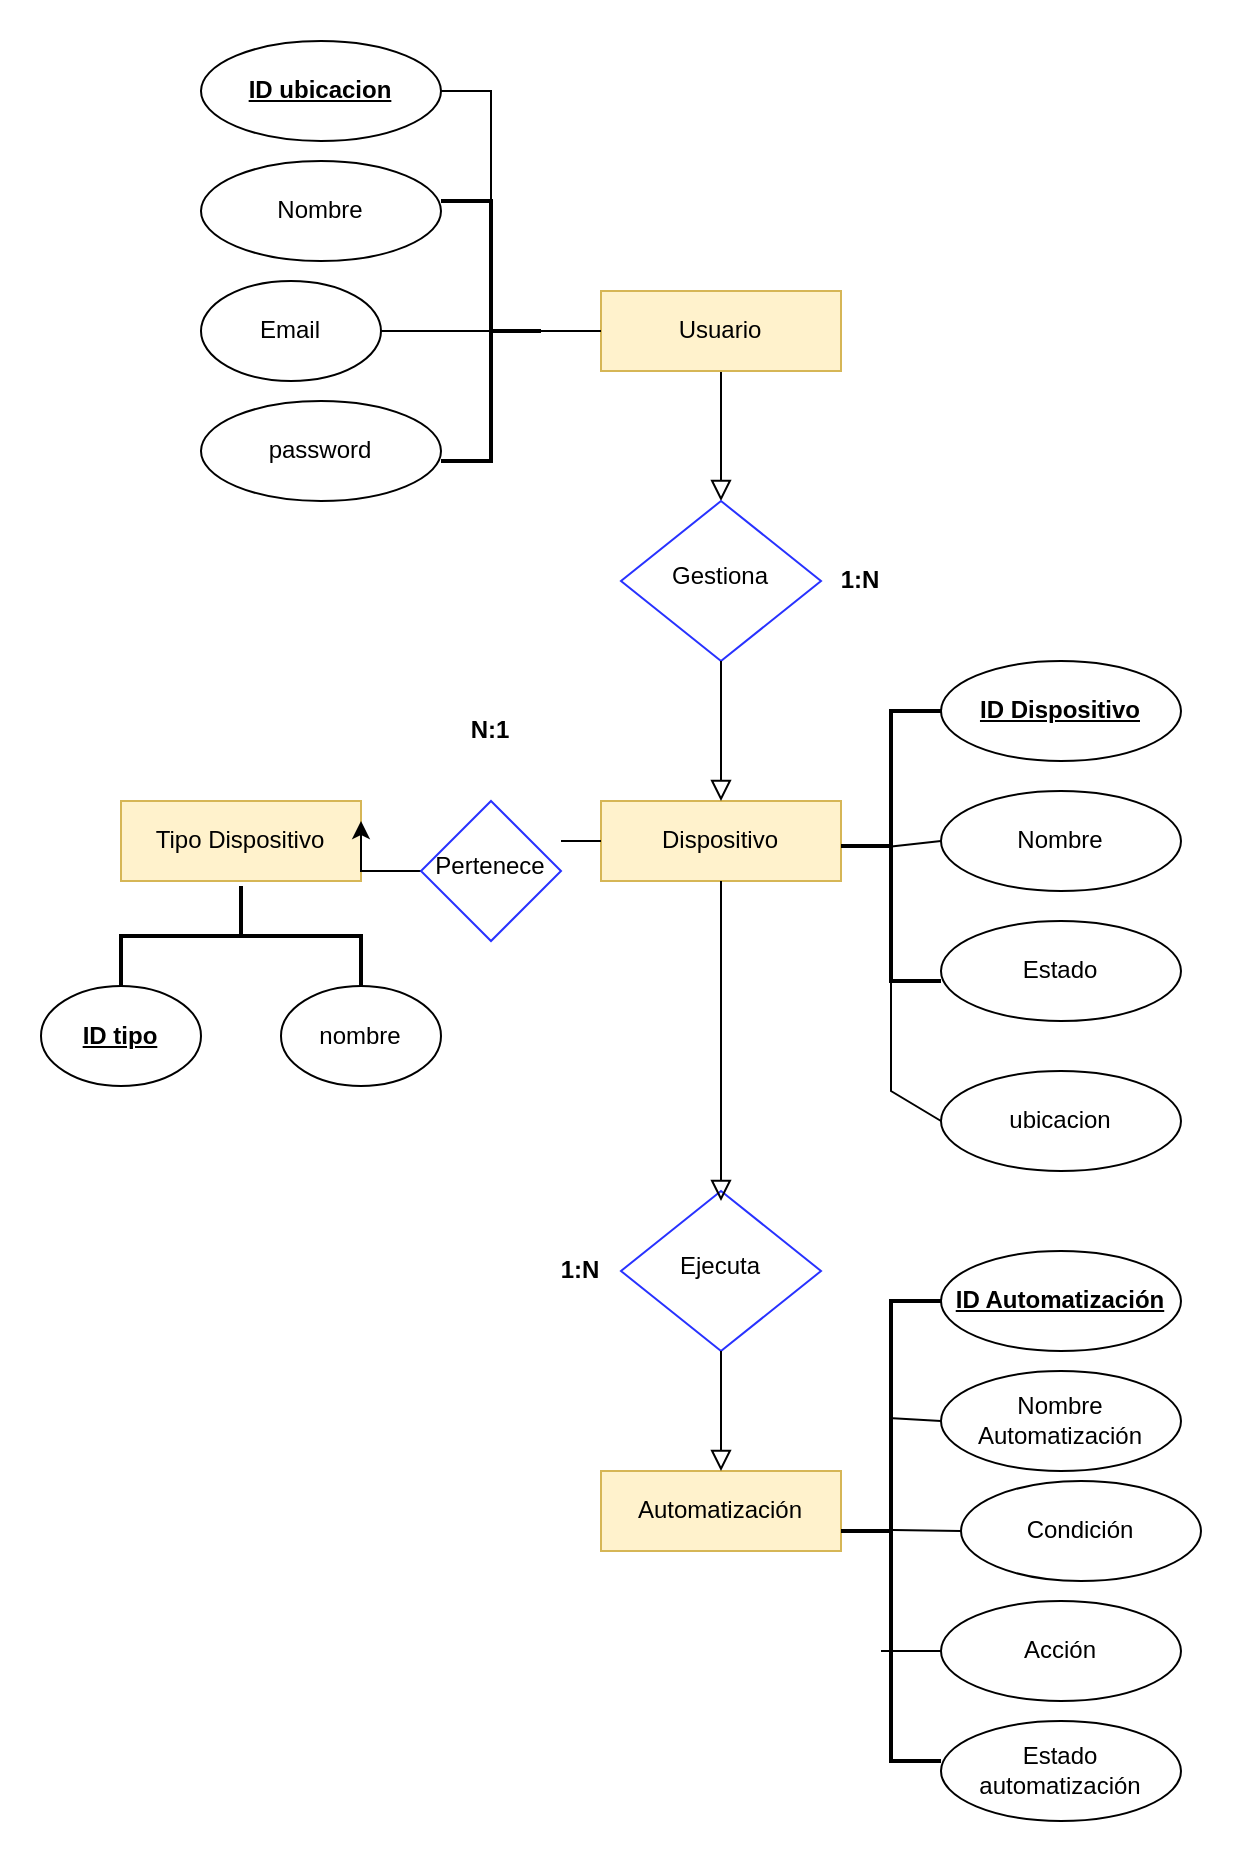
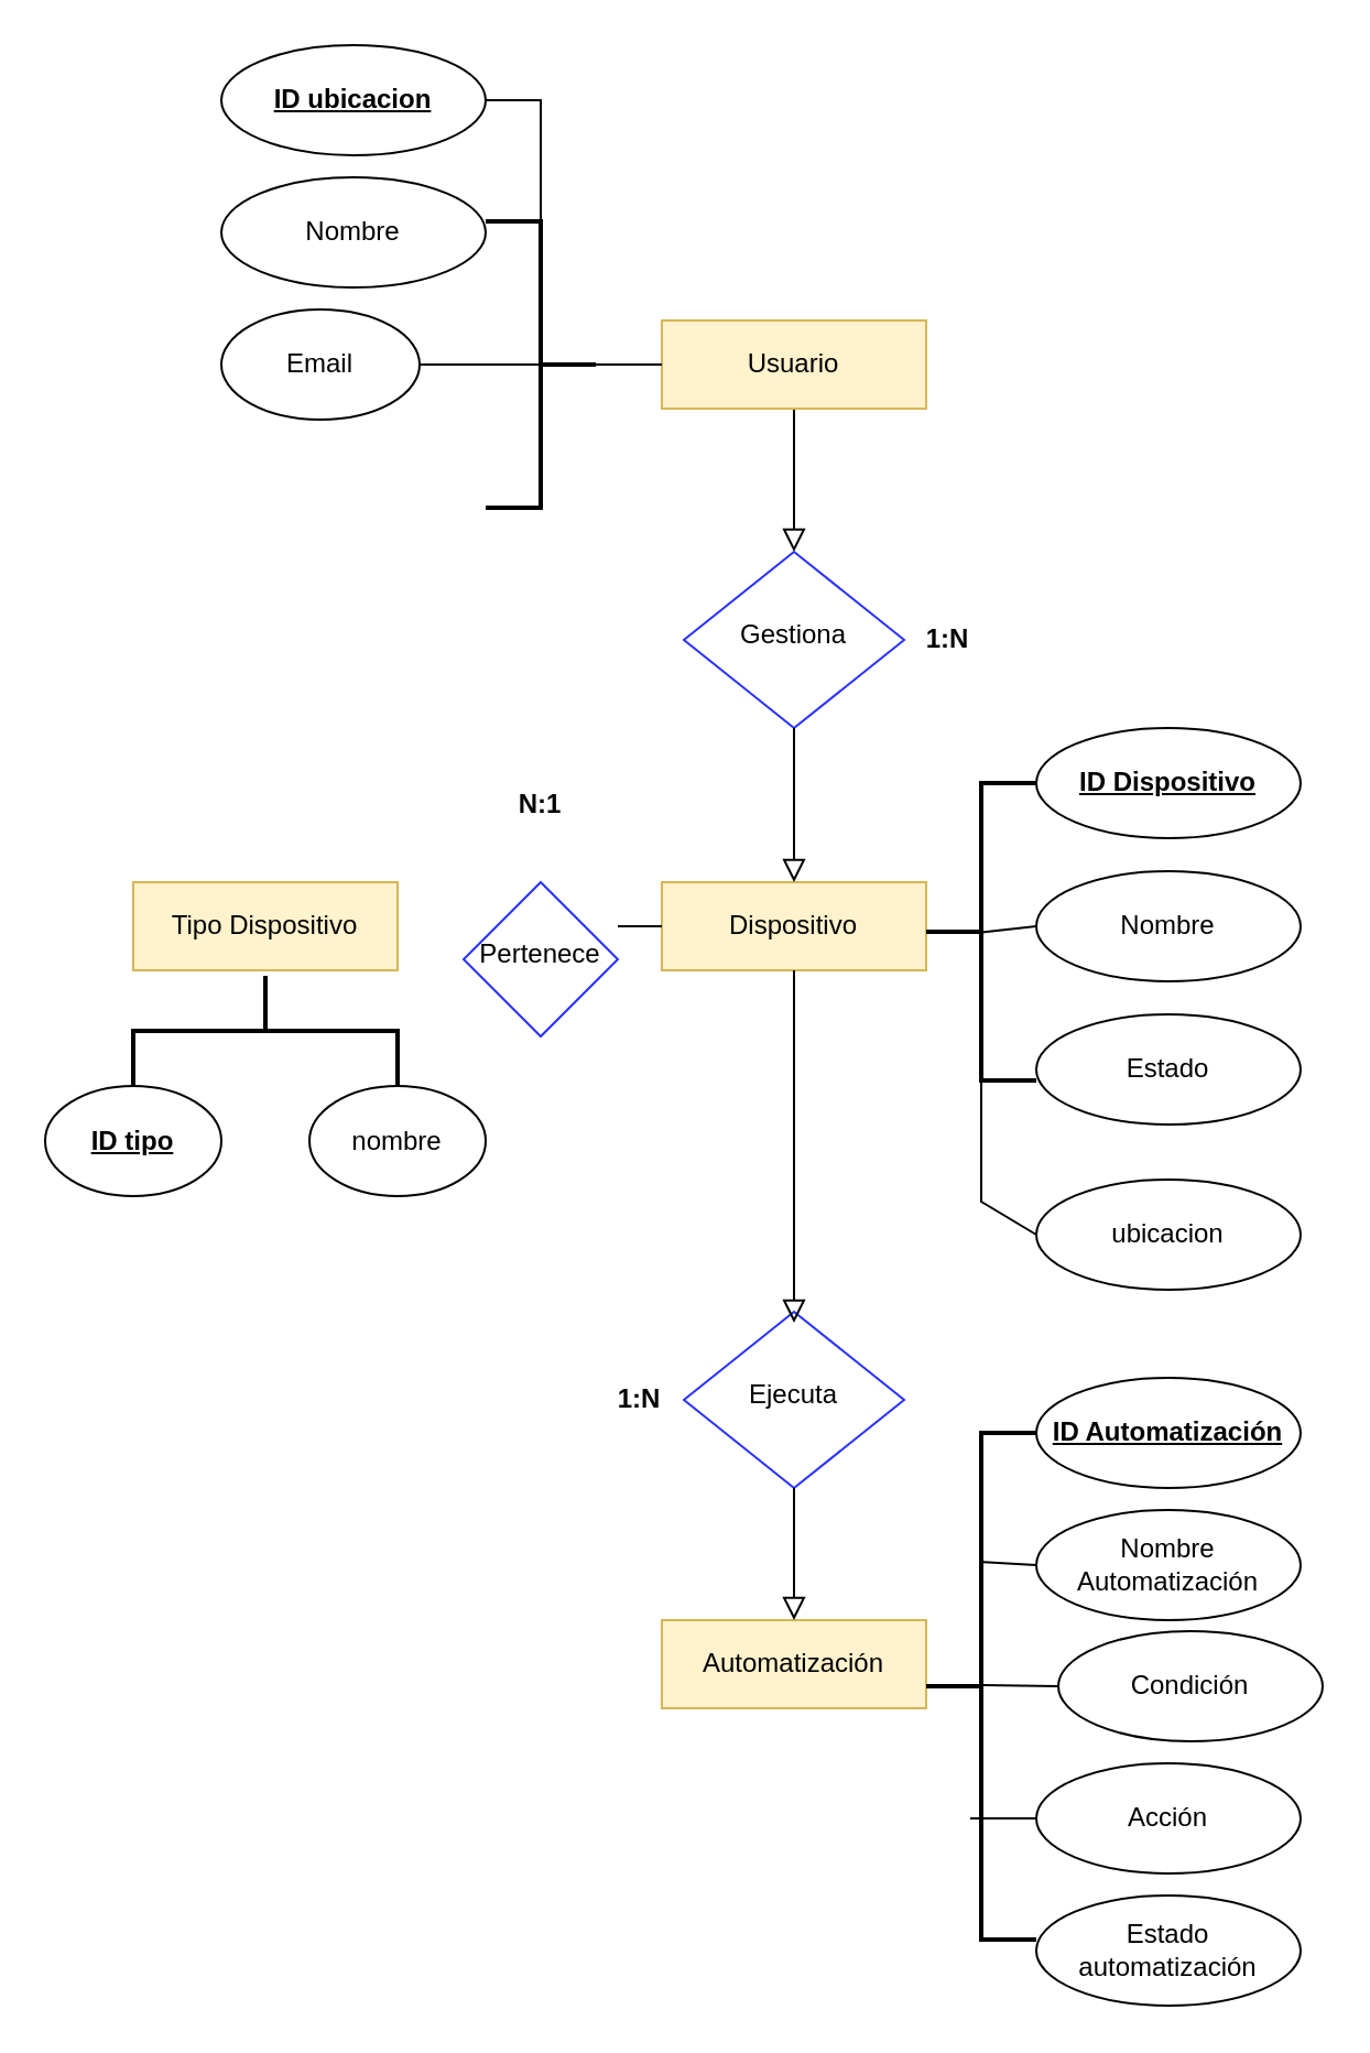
- <mxCell id="8" value="password" style="ellipse;whiteSpace=wrap;html=1;" parent="1" vertex="1"><mxGeometry x="100" y="200" width="120" height="50" as="geometry" /></mxCell>
- <mxCell id="39" style="edgeStyle=orthogonalEdgeStyle;rounded=0;orthogonalLoop=1;jettySize=auto;html=1;exitX=0;exitY=0.5;exitDx=0;exitDy=0;entryX=1;entryY=0.25;entryDx=0;entryDy=0;" edge="1" parent="1" source="40" target="18"><mxGeometry relative="1" as="geometry" /></mxCell>
